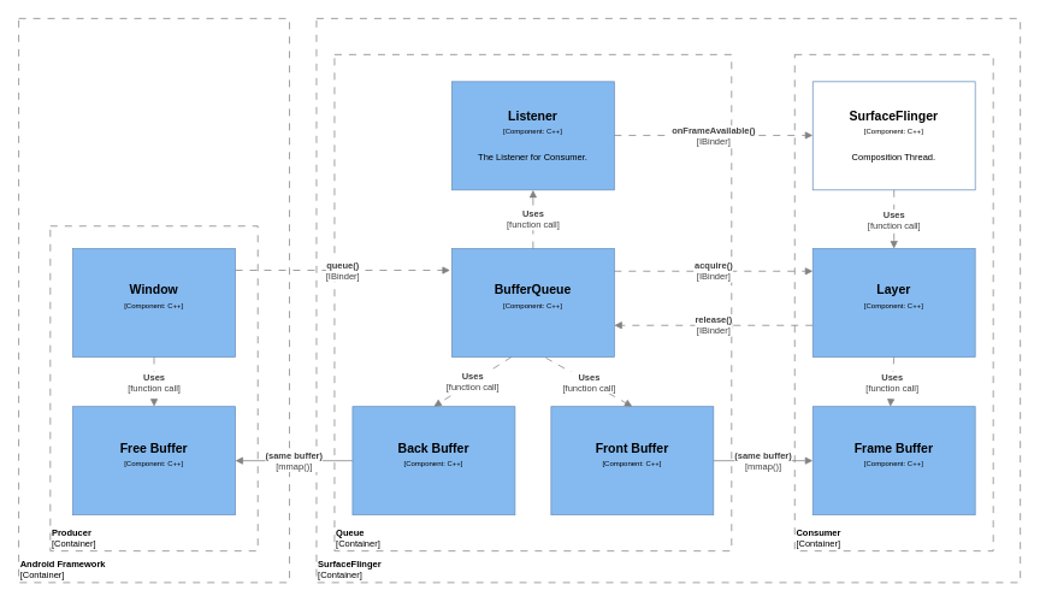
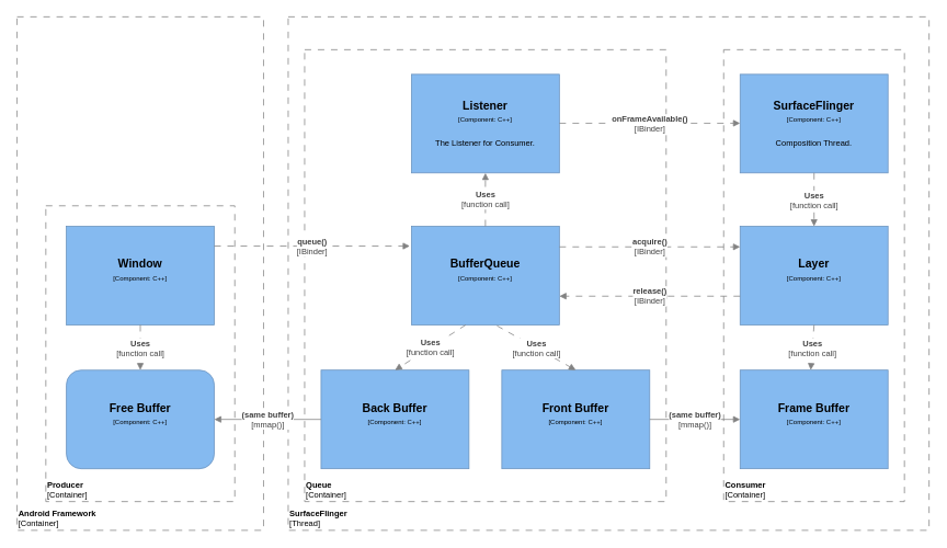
- <mxCell id="24" value="&lt;div&gt;&lt;span style=&quot;font-size: 14px&quot;&gt;&lt;b&gt;SurfaceFlinger&lt;/b&gt;&lt;/span&gt;&lt;/div&gt;&lt;div&gt;&lt;span style=&quot;font-size: 8px&quot;&gt;[Component: C++]&lt;/span&gt;&lt;/div&gt;&lt;div&gt;&lt;span style=&quot;font-size: 8px&quot;&gt;&lt;br&gt;&lt;/span&gt;&lt;/div&gt;&lt;div&gt;&lt;font size=&quot;1&quot;&gt;Composition Thread.&lt;/font&gt;&lt;/div&gt;" style="rounded=0;whiteSpace=wrap;html=1;fillColor=#ffffff;fontColor=#000000;strokeColor=#6992BD;resizable=0;" parent="1" vertex="1"><mxGeometry x="900" width="180" height="120" as="geometry" y="90" /></mxCell>
+ <mxCell id="24" value="&lt;div&gt;&lt;span style=&quot;font-size: 14px&quot;&gt;&lt;b&gt;SurfaceFlinger&lt;/b&gt;&lt;/span&gt;&lt;/div&gt;&lt;div&gt;&lt;span style=&quot;font-size: 8px&quot;&gt;[Component: C++]&lt;/span&gt;&lt;/div&gt;&lt;div&gt;&lt;span style=&quot;font-size: 8px&quot;&gt;&lt;br&gt;&lt;/span&gt;&lt;/div&gt;&lt;div&gt;&lt;font size=&quot;1&quot;&gt;Composition Thread.&lt;/font&gt;&lt;/div&gt;" style="rounded=0;whiteSpace=wrap;html=1;fillColor=#85baf0;fontColor=#000000;strokeColor=#6992BD;resizable=0;" parent="1" vertex="1"><mxGeometry x="900" width="180" height="120" as="geometry" y="90" /></mxCell>
- <mxCell id="5" value="&lt;div&gt;&lt;span style=&quot;font-size: 14px&quot;&gt;&lt;b&gt;Free Buffer&lt;/b&gt;&lt;/span&gt;&lt;/div&gt;&lt;div&gt;&lt;span style=&quot;font-size: 8px&quot;&gt;[Component: C++]&lt;/span&gt;&lt;/div&gt;&lt;div&gt;&lt;span style=&quot;font-size: 8px&quot;&gt;&lt;br&gt;&lt;/span&gt;&lt;/div&gt;&lt;div&gt;&lt;font size=&quot;1&quot;&gt;&lt;/font&gt;&lt;/div&gt;" style="rounded=0;whiteSpace=wrap;html=1;fillColor=#85baf0;fontColor=#000000;strokeColor=#6992BD;resizable=0;" parent="1" vertex="1"><mxGeometry x="80" y="450" width="180" height="120" as="geometry" /></mxCell>
+ <mxCell id="5" value="&lt;div&gt;&lt;span style=&quot;font-size: 14px&quot;&gt;&lt;b&gt;Free Buffer&lt;/b&gt;&lt;/span&gt;&lt;/div&gt;&lt;div&gt;&lt;span style=&quot;font-size: 8px&quot;&gt;[Component: C++]&lt;/span&gt;&lt;/div&gt;&lt;div&gt;&lt;span style=&quot;font-size: 8px&quot;&gt;&lt;br&gt;&lt;/span&gt;&lt;/div&gt;&lt;div&gt;&lt;font size=&quot;1&quot;&gt;&lt;/font&gt;&lt;/div&gt;" style="whiteSpace=wrap;html=1;fillColor=#85baf0;fontColor=#000000;strokeColor=#6992BD;resizable=0;rounded=1;" parent="1" vertex="1"><mxGeometry x="80" y="450" width="180" height="120" as="geometry" /></mxCell>
- <mxCell id="13" value="&lt;font style=&quot;font-size: 10px&quot;&gt;&lt;b&gt;SurfaceFlinger&lt;/b&gt;&lt;br style=&quot;font-size: 10px&quot;&gt;[Container]&lt;/font&gt;" style="rounded=0;whiteSpace=wrap;html=1;strokeColor=#828282;fillColor=none;fontColor=#000000;align=left;labelPosition=center;verticalLabelPosition=middle;verticalAlign=bottom;dashed=1;strokeWidth=1;perimeterSpacing=0;spacing=2;spacingTop=0;fontSize=10;dashPattern=8 8;container=0;" parent="1" vertex="1"><mxGeometry x="350" y="20" width="780" height="625" as="geometry"><mxRectangle x="560" y="40" width="110" height="30" as="alternateBounds" /></mxGeometry></mxCell>
+ <mxCell id="13" value="&lt;font style=&quot;font-size: 10px&quot;&gt;&lt;b&gt;SurfaceFlinger&lt;/b&gt;&lt;br style=&quot;font-size: 10px&quot;&gt;[Thread]&lt;/font&gt;" style="rounded=0;whiteSpace=wrap;html=1;strokeColor=#828282;fillColor=none;fontColor=#000000;align=left;labelPosition=center;verticalLabelPosition=middle;verticalAlign=bottom;dashed=1;strokeWidth=1;perimeterSpacing=0;spacing=2;spacingTop=0;fontSize=10;dashPattern=8 8;container=0;" parent="1" vertex="1"><mxGeometry x="350" y="20" width="780" height="625" as="geometry"><mxRectangle x="560" y="40" width="110" height="30" as="alternateBounds" /></mxGeometry></mxCell>
